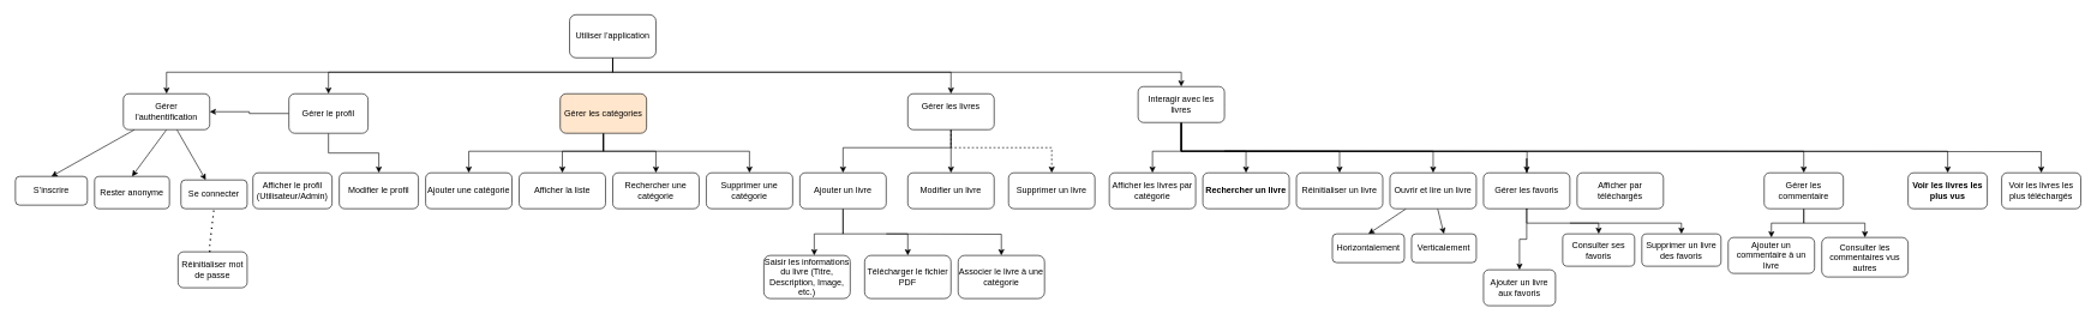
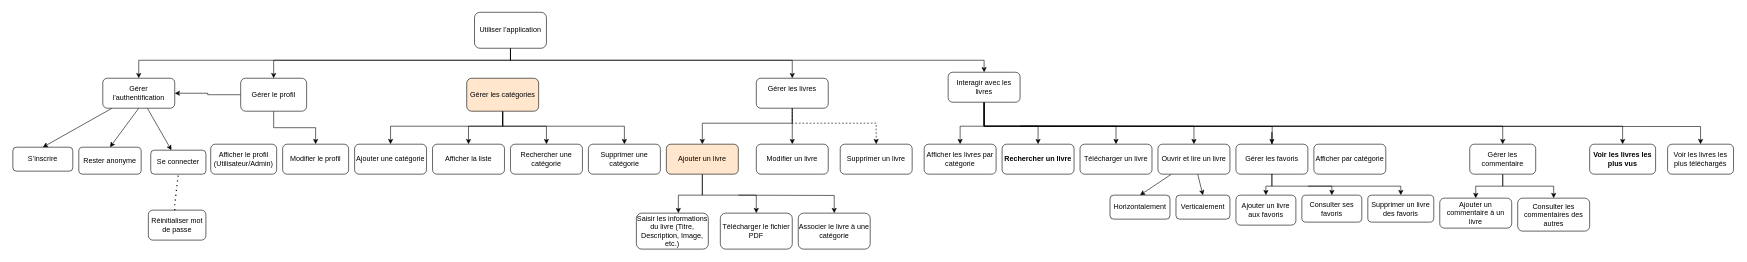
- <mxCell id="9" value="Ajouter un livre" style="rounded=1;whiteSpace=wrap;html=1;" parent="1" vertex="1"><mxGeometry x="1110" y="240" width="120" height="50" as="geometry" /></mxCell>
+ <mxCell id="9" value="Ajouter un livre" style="rounded=1;whiteSpace=wrap;html=1;fillColor=#ffe6cc;" parent="1" vertex="1"><mxGeometry x="1110" y="240" width="120" height="50" as="geometry" /></mxCell>
- <mxCell id="31" value="Réinitialiser un livre" style="rounded=1;whiteSpace=wrap;html=1;" parent="1" vertex="1"><mxGeometry x="1800" y="240" width="120" height="50" as="geometry" /></mxCell>
+ <mxCell id="31" value="Télécharger un livre" style="rounded=1;whiteSpace=wrap;html=1;" parent="1" vertex="1"><mxGeometry x="1800" y="240" width="120" height="50" as="geometry" /></mxCell>
- <mxCell id="45" value="Afficher par téléchargés" style="rounded=1;whiteSpace=wrap;html=1;" parent="1" vertex="1"><mxGeometry x="2190" y="240" width="120" height="50" as="geometry" /></mxCell>
+ <mxCell id="45" value="Afficher par catégorie" style="rounded=1;whiteSpace=wrap;html=1;" parent="1" vertex="1"><mxGeometry x="2190" y="240" width="120" height="50" as="geometry" /></mxCell>
- <mxCell id="43" value="Consulter les commentaires vus autres" style="rounded=1;whiteSpace=wrap;html=1;" parent="1" vertex="1"><mxGeometry x="2530" y="330" width="120" height="55" as="geometry" /></mxCell>
+ <mxCell id="43" value="Consulter les commentaires des autres" style="rounded=1;whiteSpace=wrap;html=1;" parent="1" vertex="1"><mxGeometry x="2530" y="330" width="120" height="55" as="geometry" /></mxCell>
- <mxCell id="41" value="Ajouter un livre aux favoris" style="rounded=1;whiteSpace=wrap;html=1;" parent="1" vertex="1"><mxGeometry x="2060" y="375" width="100" height="50" as="geometry" /></mxCell>
+ <mxCell id="41" value="Ajouter un livre aux favoris" style="rounded=1;whiteSpace=wrap;html=1;" parent="1" vertex="1"><mxGeometry x="2060" y="325" width="100" height="50" as="geometry" /></mxCell>
